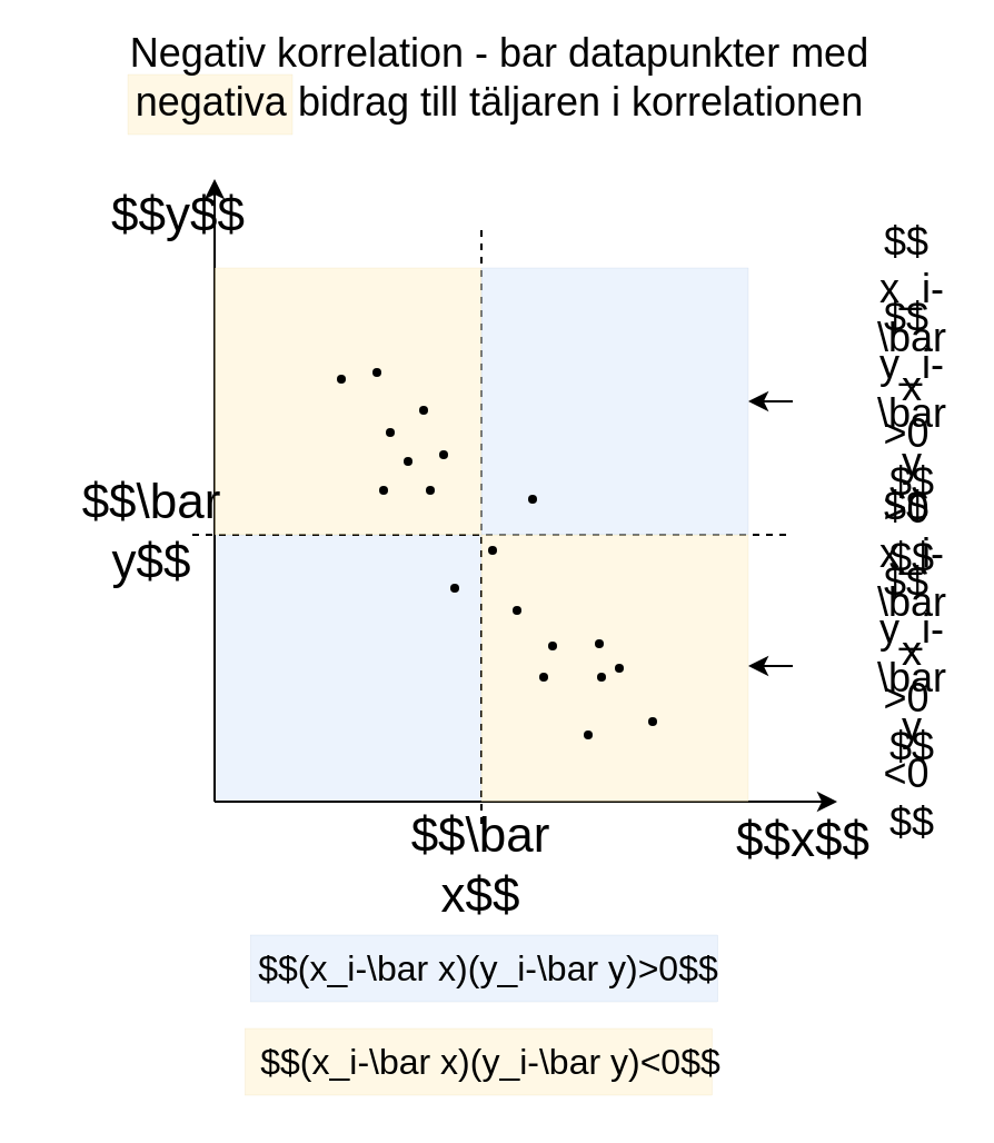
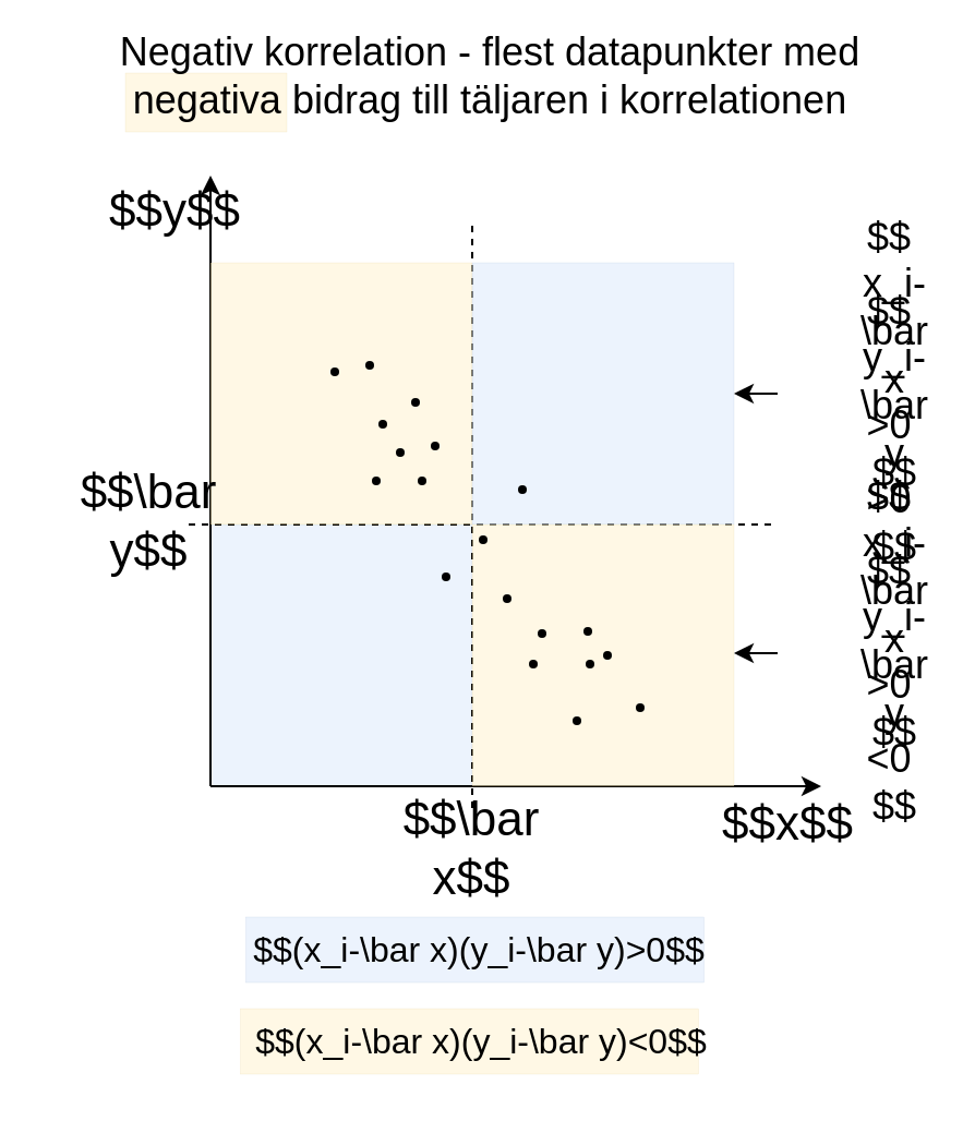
- <mxCell id="3" value="Negativ korrelation - bar datapunkter med negativa bidrag till täljaren i korrelationen" style="text;html=1;strokeColor=none;fillColor=none;align=center;verticalAlign=middle;whiteSpace=wrap;rounded=0;strokeWidth=0;fontSize=18;" vertex="1" parent="1"><mxGeometry x="32.5" y="20" width="383" height="30" as="geometry" /></mxCell>
+ <mxCell id="3" value="Negativ korrelation - flest datapunkter med negativa bidrag till täljaren i korrelationen" style="text;html=1;strokeColor=none;fillColor=none;align=center;verticalAlign=middle;whiteSpace=wrap;rounded=0;strokeWidth=0;fontSize=18;" vertex="1" parent="1"><mxGeometry x="32.5" y="20" width="383" height="30" as="geometry" /></mxCell>
